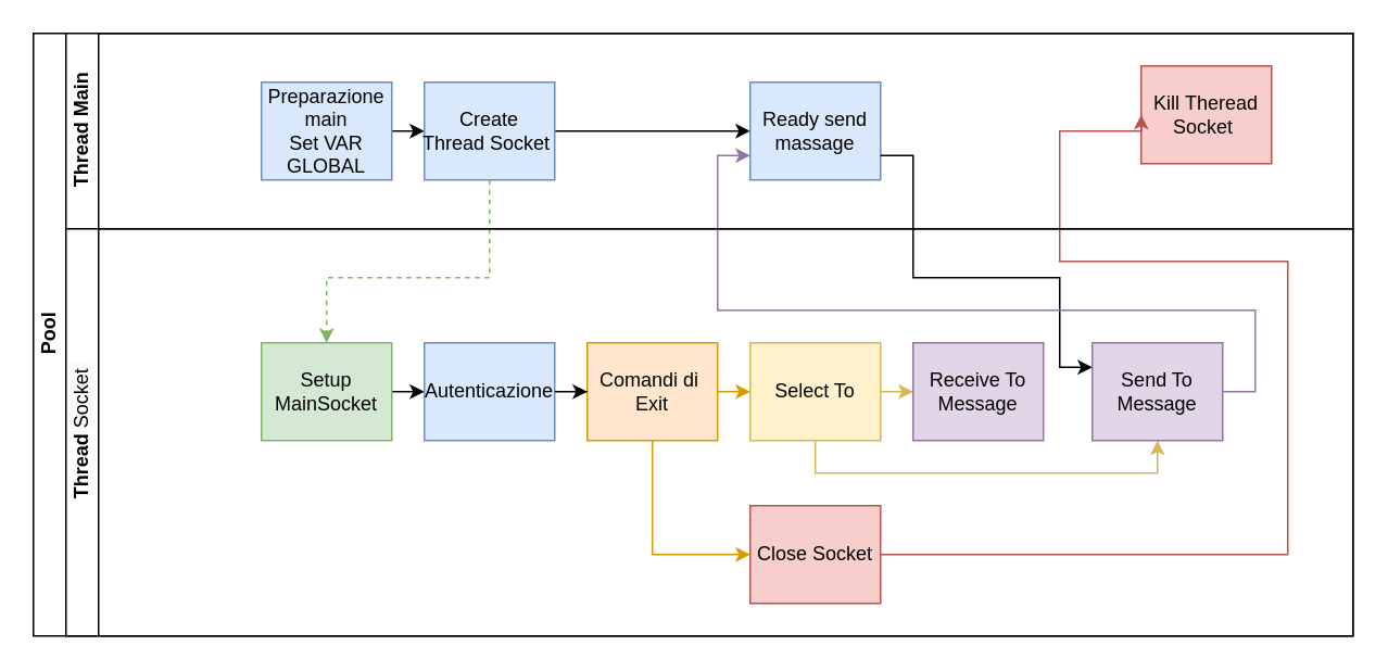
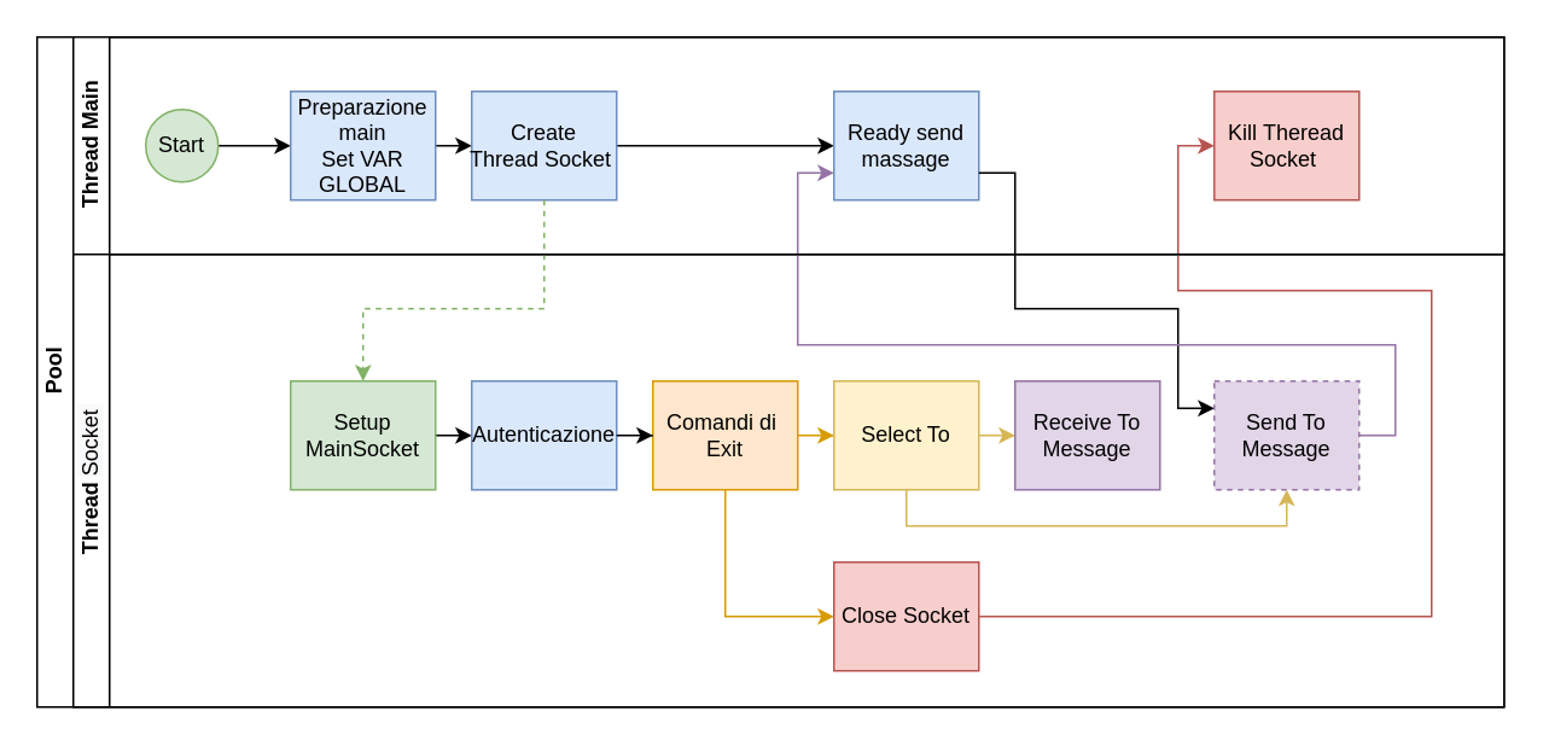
- <mxCell id="8" value="&lt;span style=&quot;white-space: normal&quot;&gt;Kill&amp;nbsp;&lt;/span&gt;&lt;span style=&quot;white-space: normal&quot;&gt;Theread&lt;br&gt;Socket&amp;nbsp;&lt;/span&gt;" style="rounded=0;whiteSpace=wrap;html=1;fontFamily=Helvetica;fontSize=12;align=center;fillColor=#f8cecc;strokeColor=#b85450;" parent="3" vertex="1"><mxGeometry x="660" y="20" width="80" height="60" as="geometry" /></mxCell>
+ <mxCell id="8" value="&lt;span style=&quot;white-space: normal&quot;&gt;Kill&amp;nbsp;&lt;/span&gt;&lt;span style=&quot;white-space: normal&quot;&gt;Theread&lt;br&gt;Socket&amp;nbsp;&lt;/span&gt;" style="rounded=0;whiteSpace=wrap;html=1;fontFamily=Helvetica;fontSize=12;align=center;fillColor=#f8cecc;strokeColor=#b85450;" parent="3" vertex="1"><mxGeometry x="630" y="30" width="80" height="60" as="geometry" /></mxCell>
+ <mxCell id="5" value="Start" style="ellipse;whiteSpace=wrap;html=1;fillColor=#d5e8d4;strokeColor=#82b366;" parent="3" vertex="1"><mxGeometry x="40" y="40" width="40" height="40" as="geometry" /></mxCell>
+ <mxCell id="4" value="" style="edgeStyle=orthogonalEdgeStyle;rounded=0;orthogonalLoop=1;jettySize=auto;html=1;" parent="3" source="5" target="7" edge="1"><mxGeometry relative="1" as="geometry" /></mxCell>
- <mxCell id="24" value="Send To&lt;br&gt;Message" style="rounded=0;whiteSpace=wrap;html=1;fontFamily=Helvetica;fontSize=12;align=center;fillColor=#e1d5e7;strokeColor=#9673a6;" vertex="1" parent="16"><mxGeometry x="630" y="70" width="80" height="60" as="geometry" /></mxCell>
+ <mxCell id="24" value="Send To&lt;br&gt;Message" style="rounded=0;whiteSpace=wrap;html=1;fontFamily=Helvetica;fontSize=12;align=center;fillColor=#e1d5e7;strokeColor=#9673a6;dashed=1;" vertex="1" parent="16"><mxGeometry x="630" y="70" width="80" height="60" as="geometry" /></mxCell>
